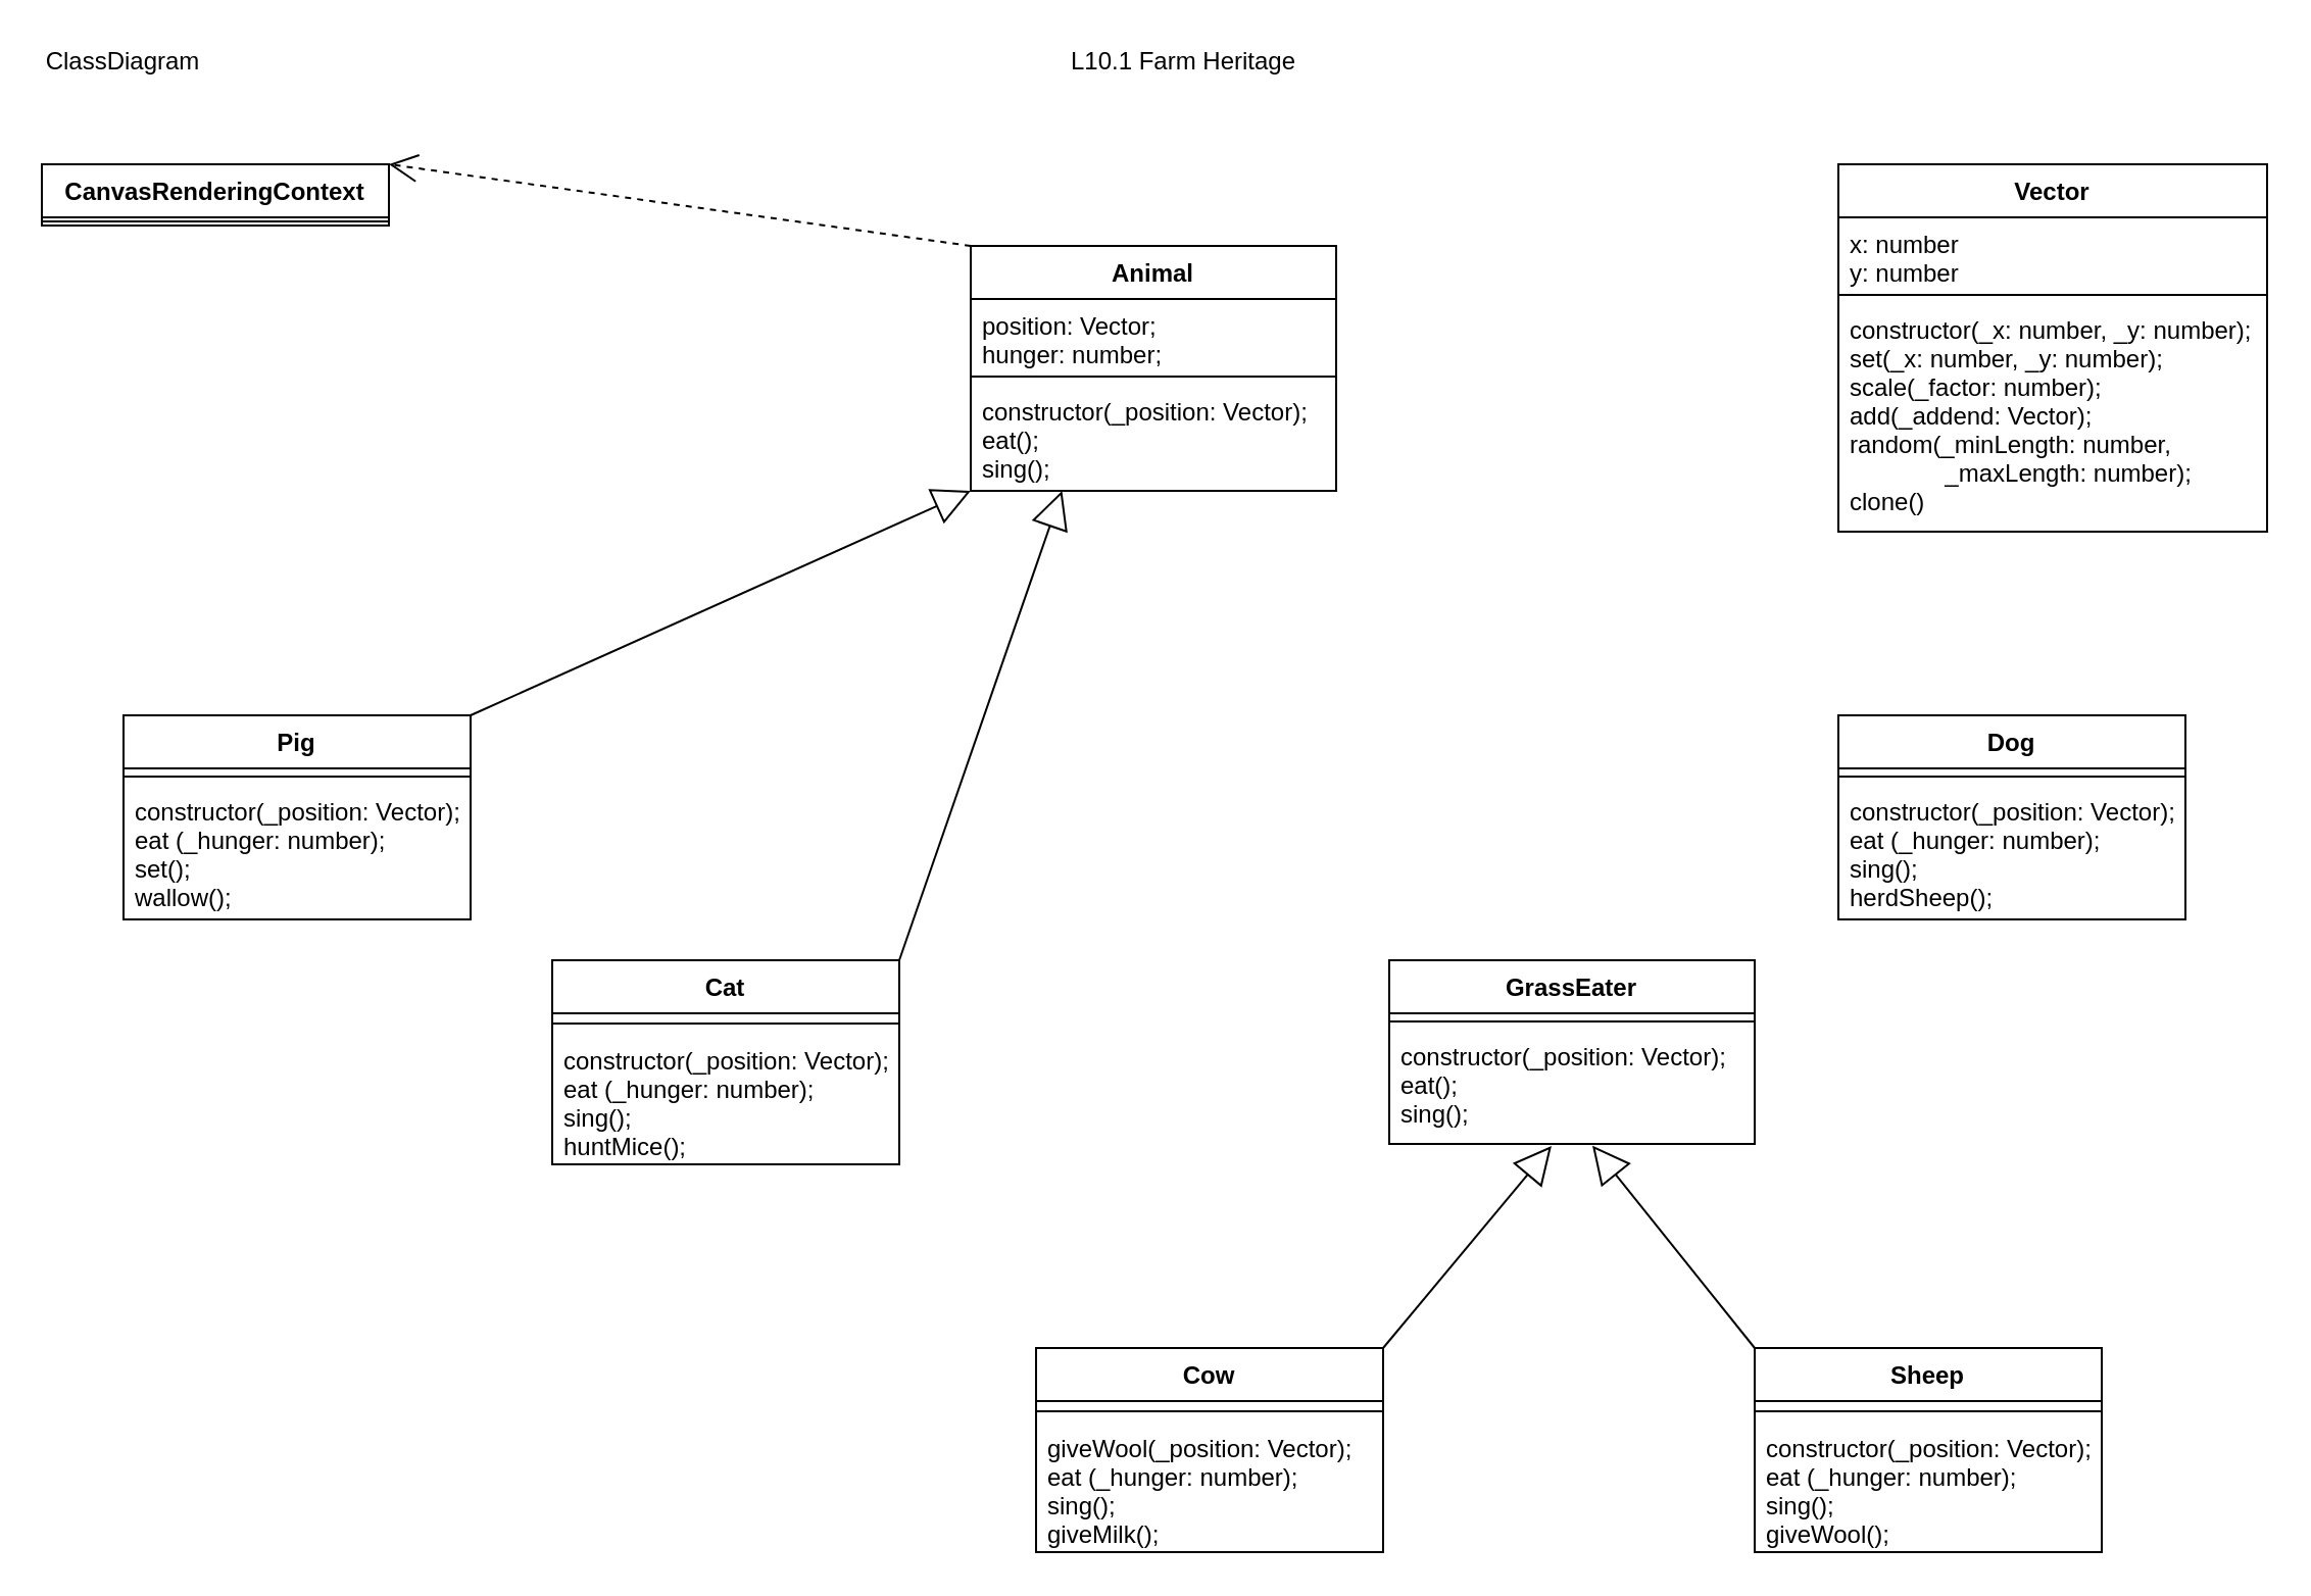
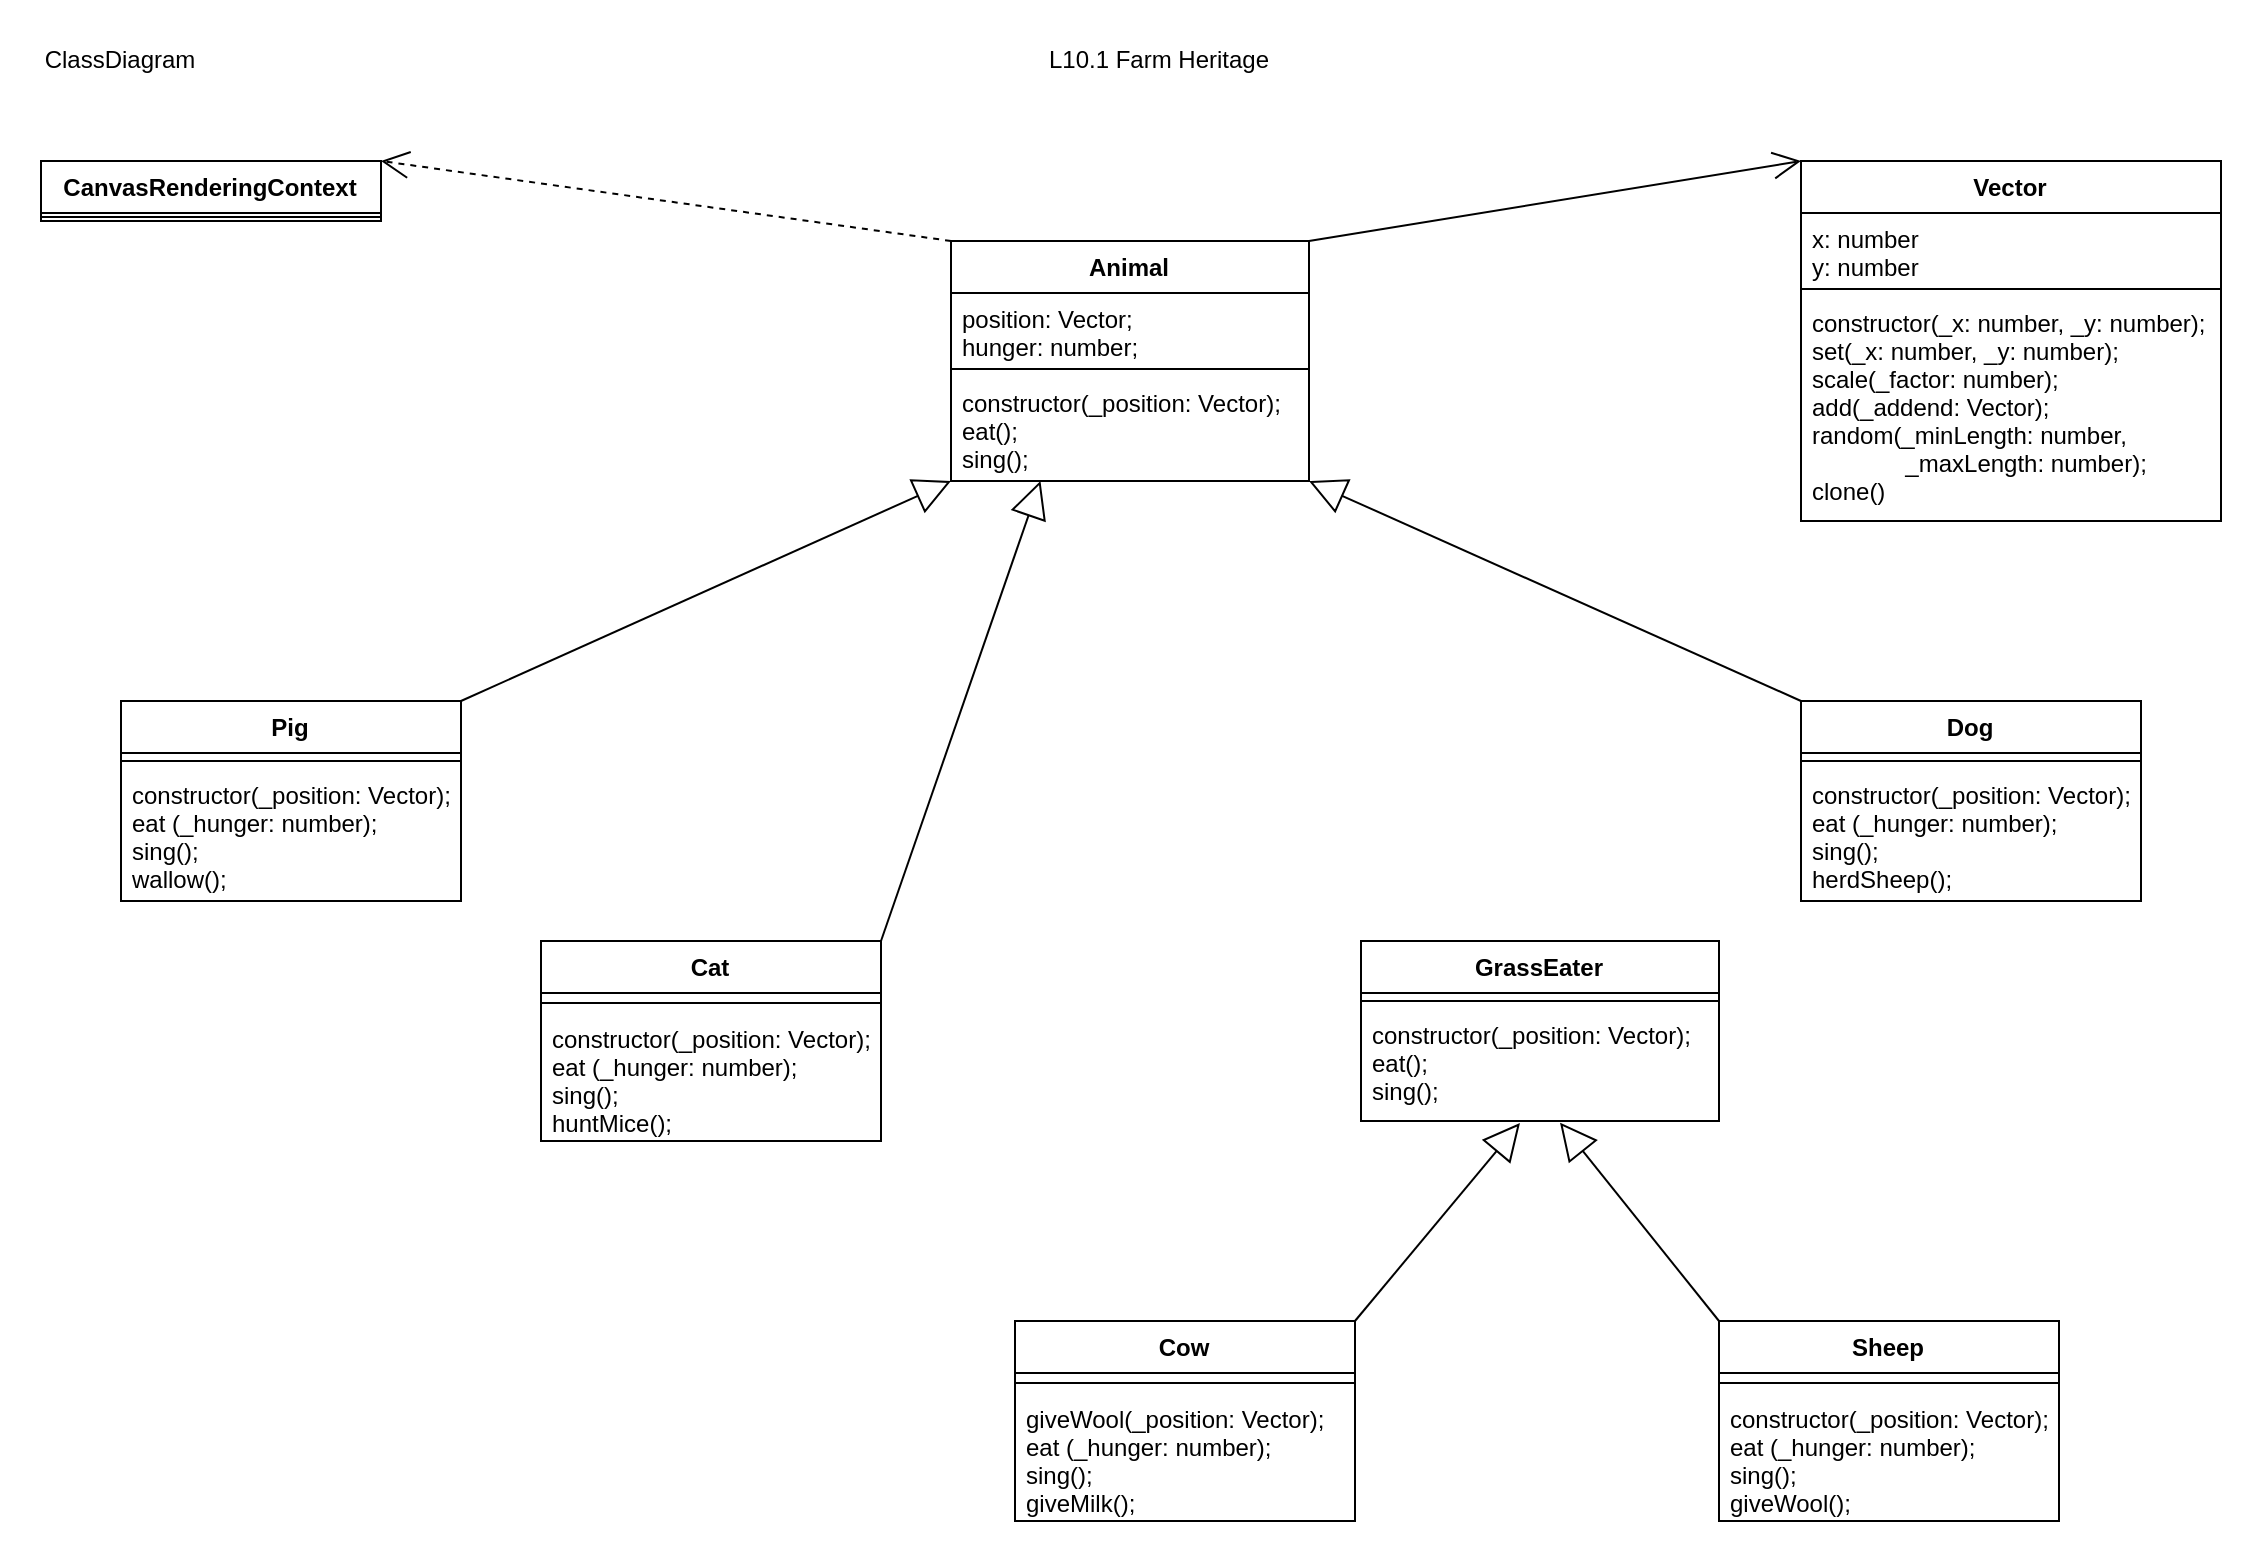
+ <mxCell id="29" value="" style="endArrow=open;endFill=1;endSize=12;html=1;exitX=1;exitY=0;exitDx=0;exitDy=0;entryX=0;entryY=0;entryDx=0;entryDy=0;" edge="1" parent="1" source="9" target="5"><mxGeometry width="160" relative="1" as="geometry"><mxPoint x="640" y="220" as="sourcePoint" /><mxPoint x="870" y="100" as="targetPoint" /></mxGeometry></mxCell>
+ <mxCell id="30" value="" style="endArrow=block;endSize=16;endFill=0;html=1;exitX=0;exitY=0;exitDx=0;exitDy=0;entryX=1;entryY=1;entryDx=0;entryDy=0;" edge="1" parent="1" source="16" target="9"><mxGeometry width="160" relative="1" as="geometry"><mxPoint x="704" y="290" as="sourcePoint" /><mxPoint x="950" y="440" as="targetPoint" /></mxGeometry></mxCell>
- <mxCell id="15" value="constructor(_position: Vector);&#10;eat (_hunger: number);&#10;set();&#10;wallow();" style="text;align=left;verticalAlign=top;spacingLeft=4;spacingRight=4;overflow=hidden;rotatable=0;points=[[0,0.5],[1,0.5]];portConstraint=eastwest;" vertex="1" parent="13"><mxGeometry y="34" width="170" height="66" as="geometry" /></mxCell>
+ <mxCell id="15" value="constructor(_position: Vector);&#10;eat (_hunger: number);&#10;sing();&#10;wallow();" style="text;align=left;verticalAlign=top;spacingLeft=4;spacingRight=4;overflow=hidden;rotatable=0;points=[[0,0.5],[1,0.5]];portConstraint=eastwest;" vertex="1" parent="13"><mxGeometry y="34" width="170" height="66" as="geometry" /></mxCell>
